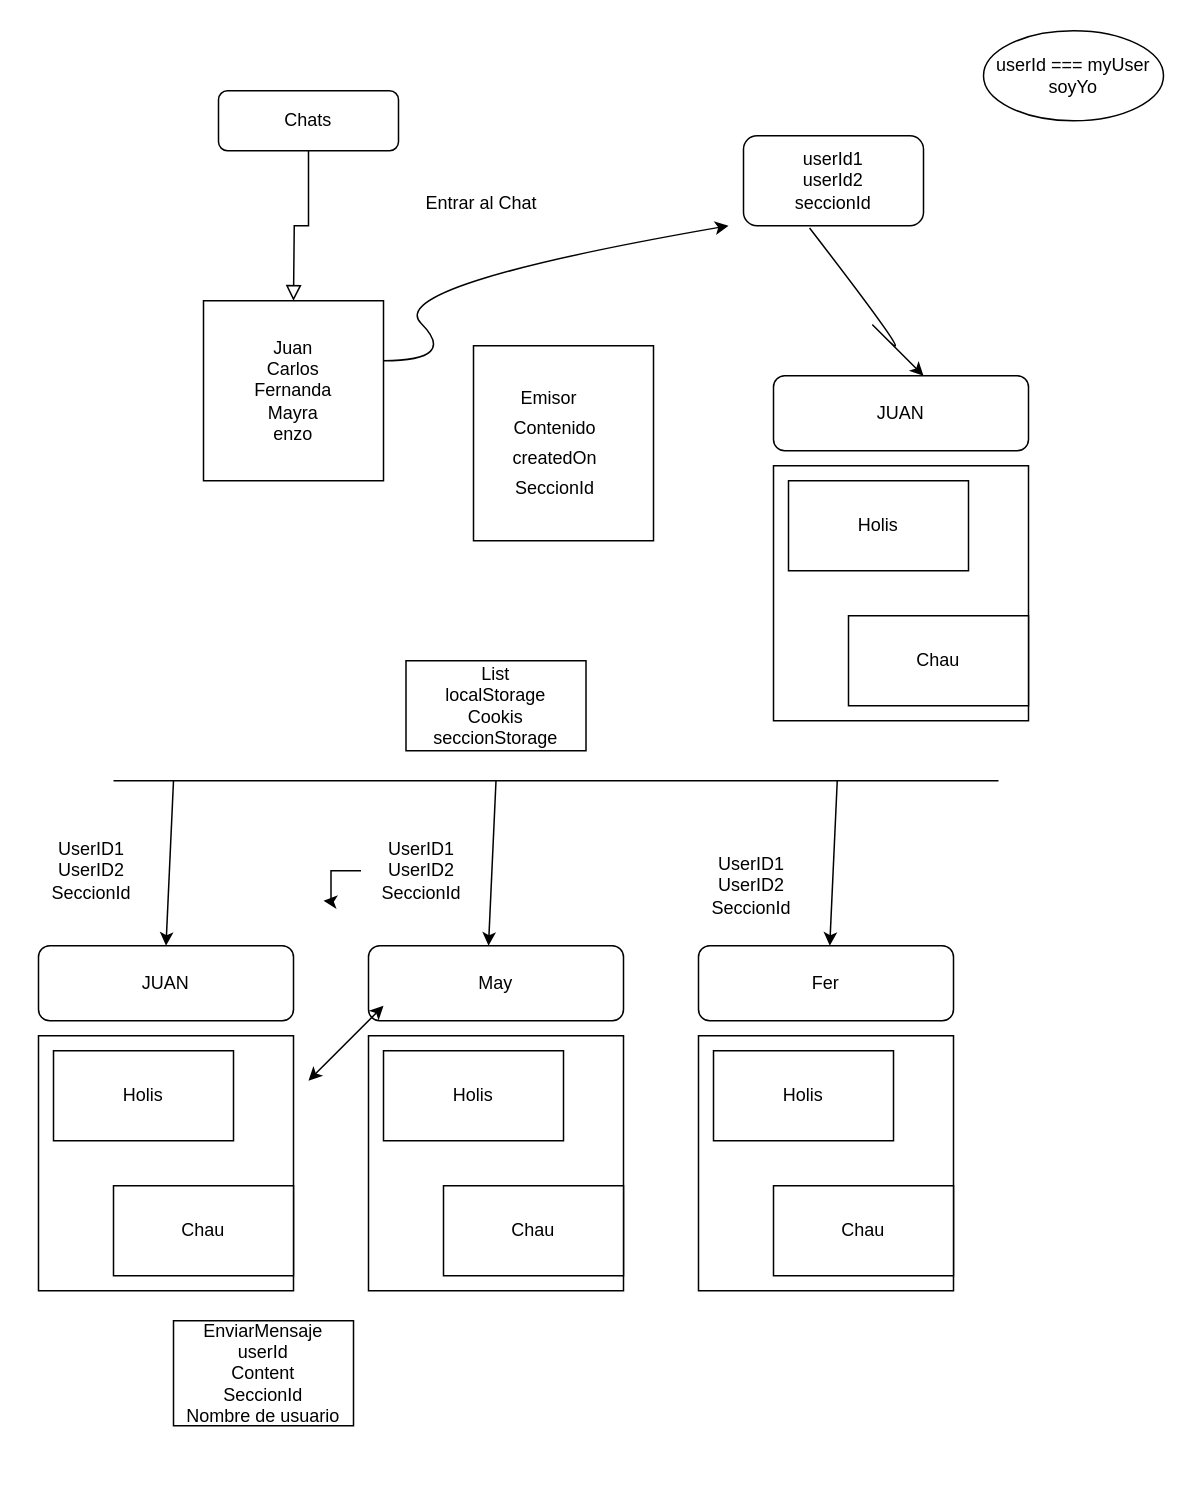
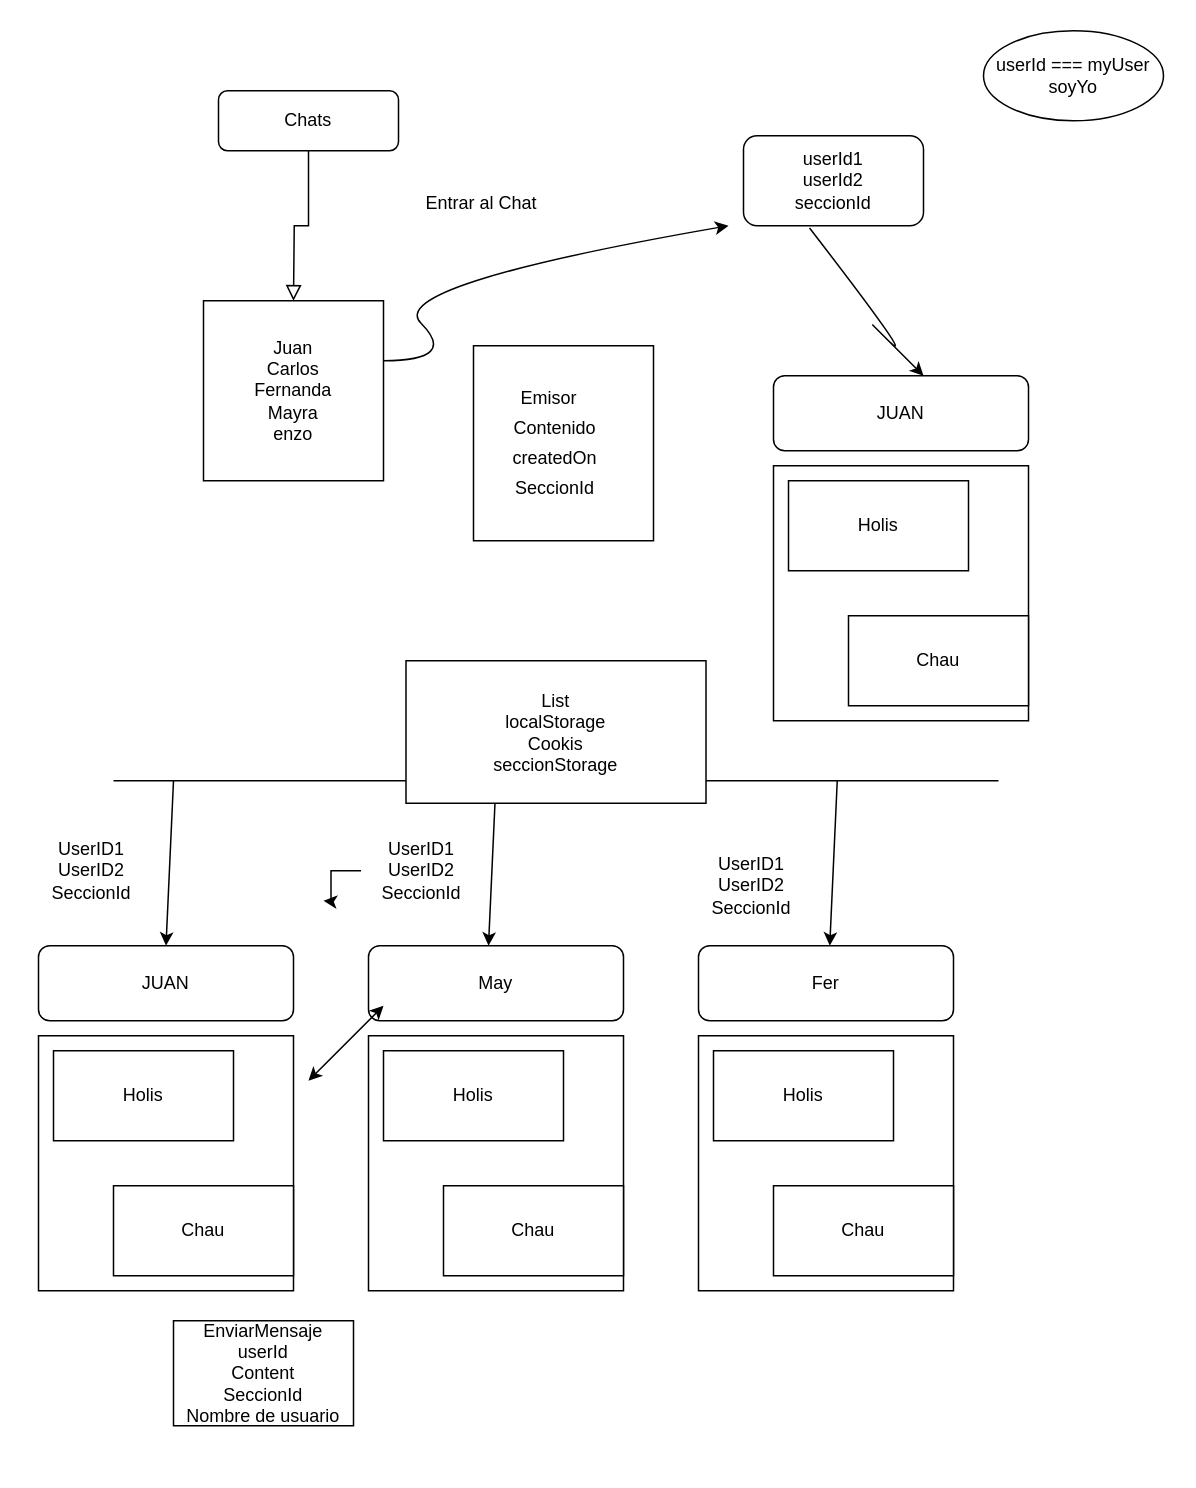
- <mxCell id="29" value="List&lt;br&gt;localStorage&lt;br&gt;Cookis&lt;br&gt;seccionStorage" style="whiteSpace=wrap;html=1;" vertex="1" parent="1"><mxGeometry x="270" y="440" width="120" height="60" as="geometry" /></mxCell>
+ <mxCell id="29" value="List&lt;br&gt;localStorage&lt;br&gt;Cookis&lt;br&gt;seccionStorage" style="whiteSpace=wrap;html=1;" vertex="1" parent="1"><mxGeometry x="270" y="440" width="200" height="95" as="geometry" /></mxCell>
